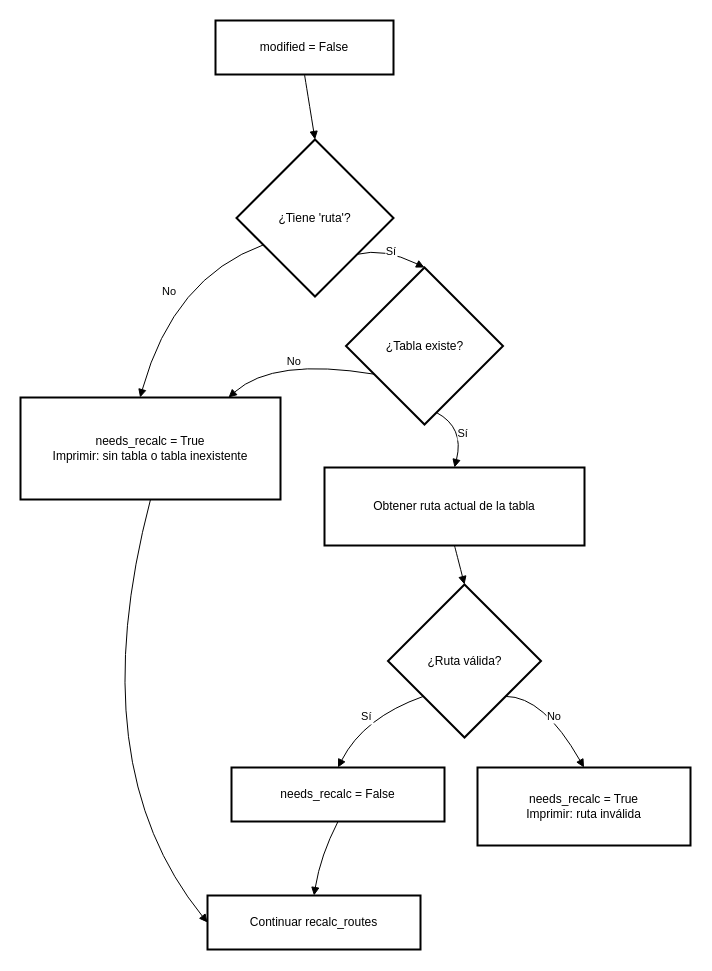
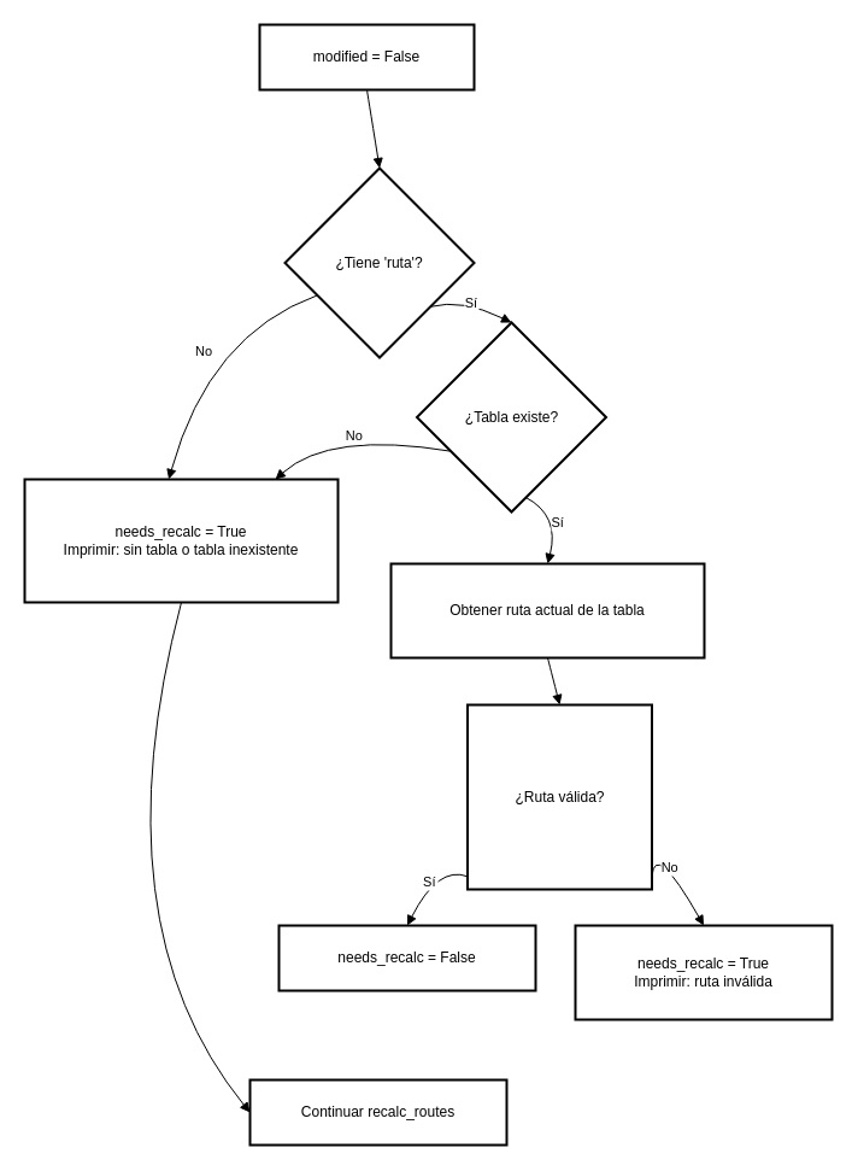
- <mxCell id="7" value="¿Ruta válida?" style="rhombus;strokeWidth=2;whiteSpace=wrap;" vertex="1" parent="1"><mxGeometry x="387.5" y="584" width="153" height="153" as="geometry" /></mxCell>
+ <mxCell id="7" value="¿Ruta válida?" style="strokeWidth=2;whiteSpace=wrap;rounded=0;" vertex="1" parent="1"><mxGeometry x="387.5" y="584" width="153" height="153" as="geometry" /></mxCell>
- <mxCell id="18" value="" style="curved=1;startArrow=none;endArrow=block;exitX=0.5;exitY=1;entryX=0.5;entryY=0;rounded=0;entryDx=0;entryDy=0;exitDx=0;exitDy=0;" edge="1" parent="1" source="8" target="19"><mxGeometry relative="1" as="geometry"><Array as="points"><mxPoint x="320" y="855" /></Array><mxPoint x="338" y="845" as="targetPoint" /></mxGeometry></mxCell>
